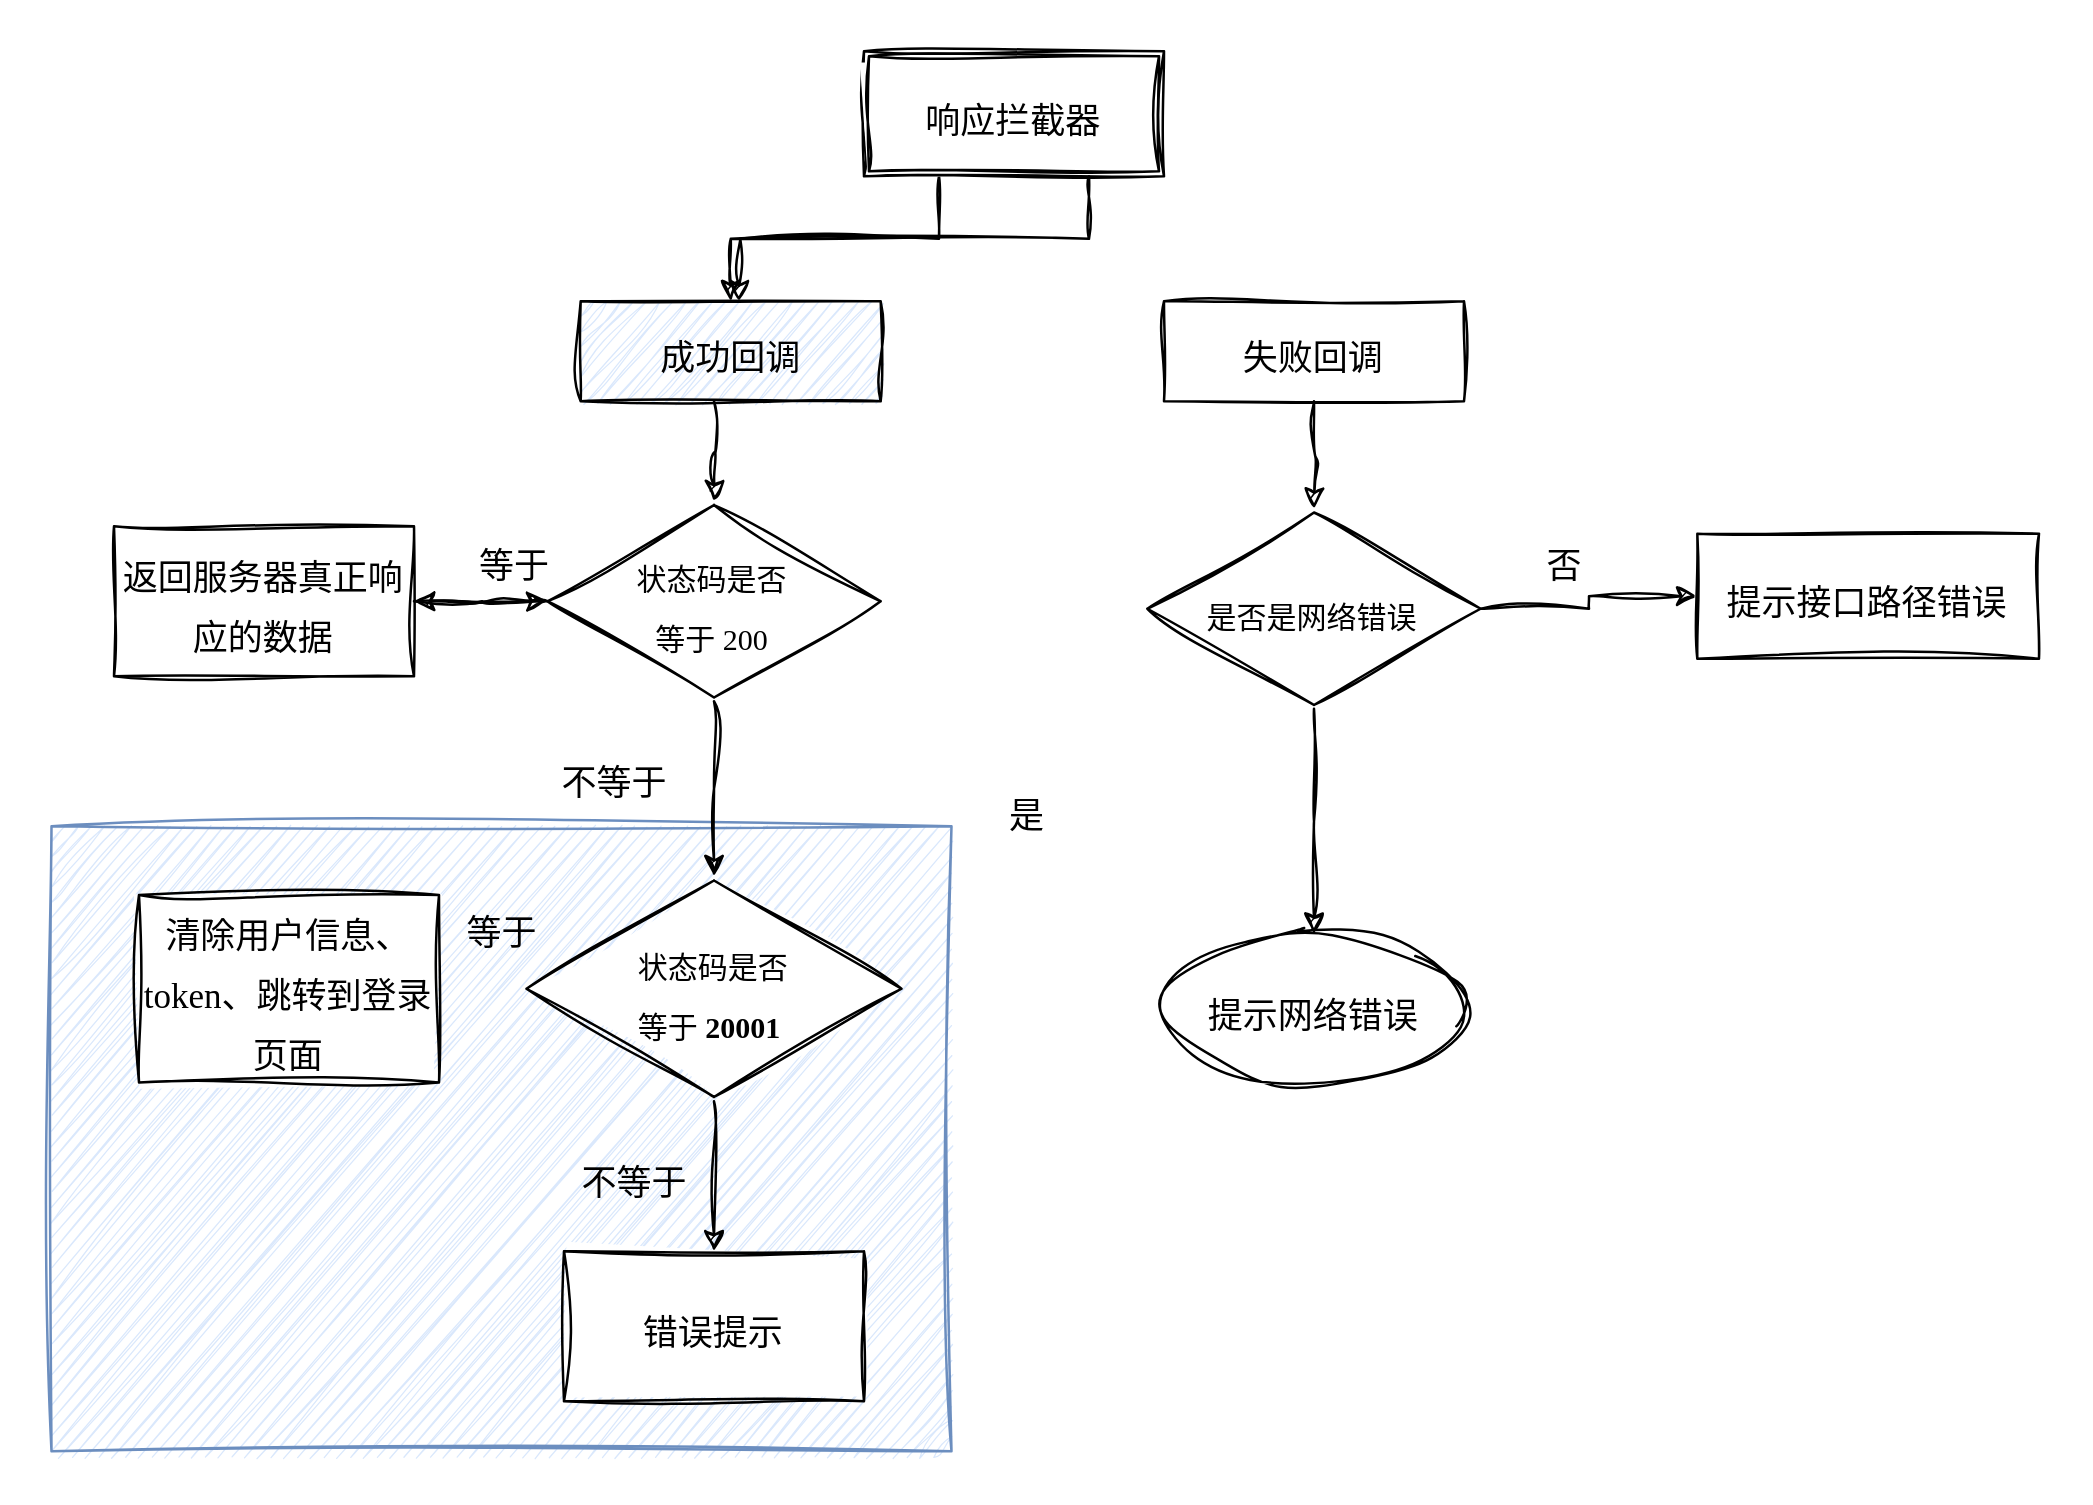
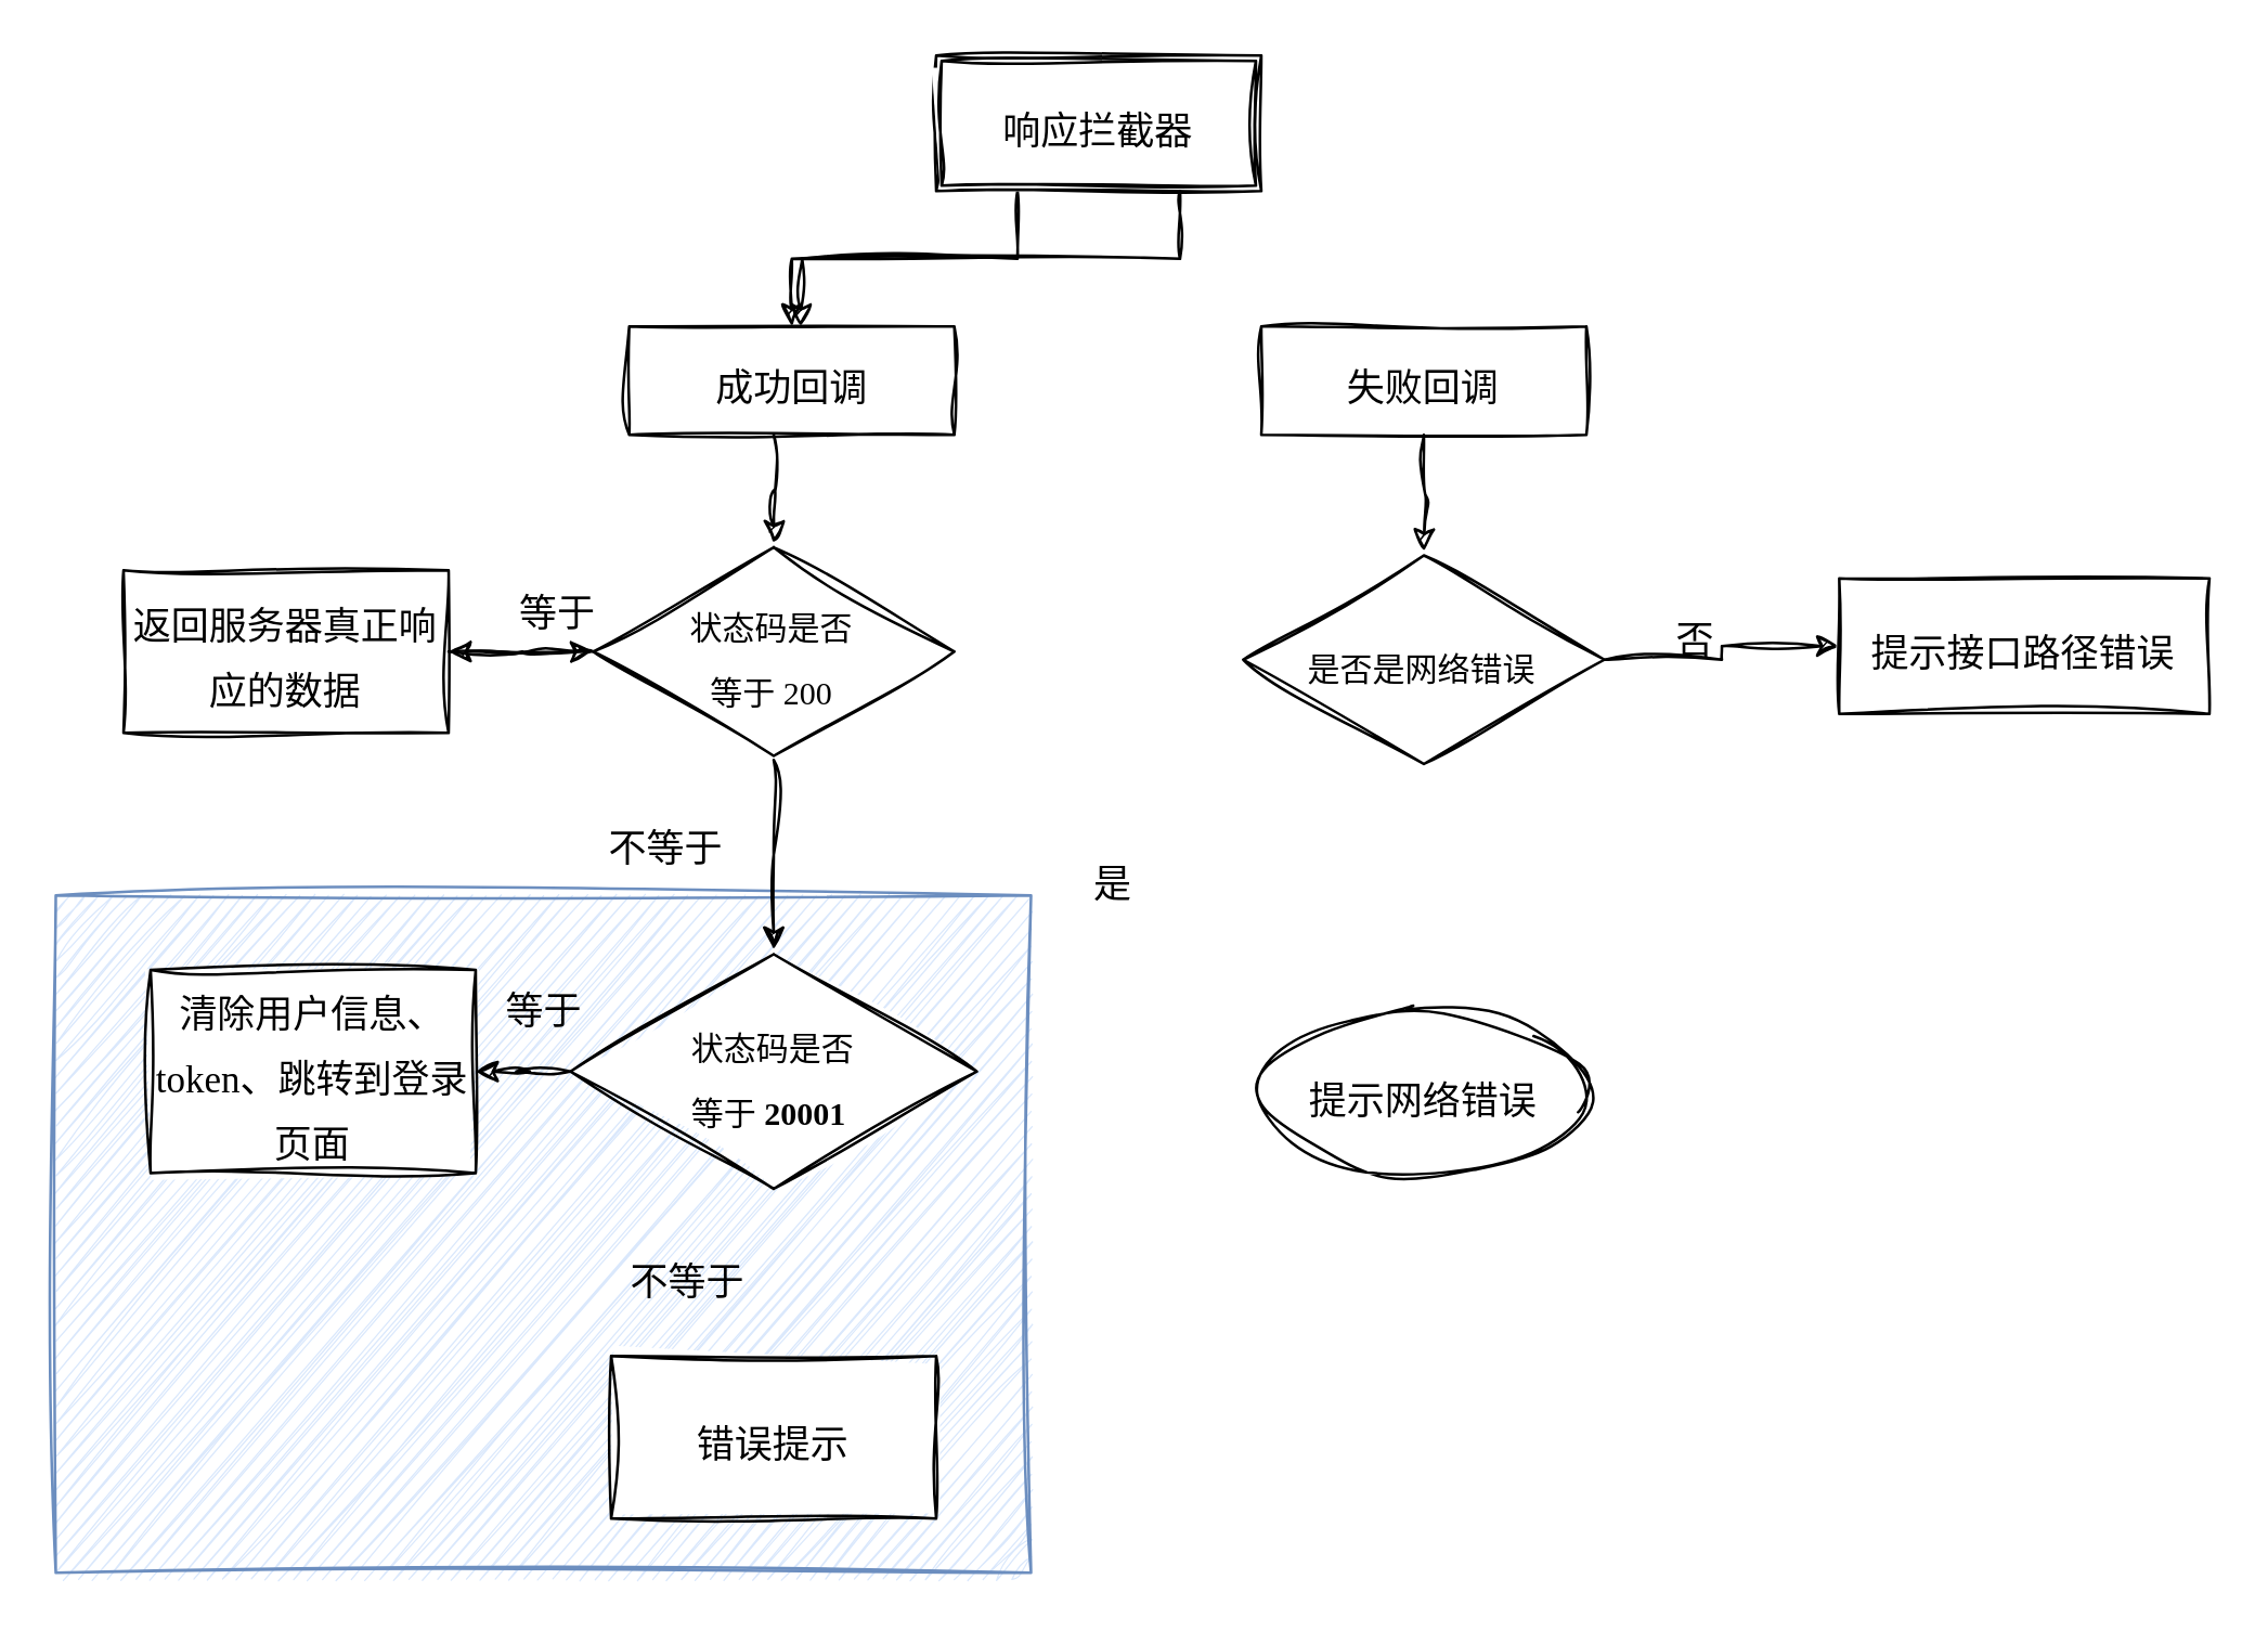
- <mxCell id="27" value="&lt;font style=&quot;font-size: 14px;&quot;&gt;成功回调&lt;/font&gt;" style="whiteSpace=wrap;html=1;fontSize=20;fontFamily=Architects Daughter;sketch=1;hachureGap=4;jiggle=2;curveFitting=1;fontSource=https%3A%2F%2Ffonts.googleapis.com%2Fcss%3Ffamily%3DArchitects%2BDaughter;fillColor=#dae8fc;" vertex="1" parent="1"><mxGeometry x="231.67" y="120" width="120" height="40" as="geometry" /></mxCell>
+ <mxCell id="27" value="&lt;font style=&quot;font-size: 14px;&quot;&gt;成功回调&lt;/font&gt;" style="whiteSpace=wrap;html=1;fontSize=20;fontFamily=Architects Daughter;sketch=1;hachureGap=4;jiggle=2;curveFitting=1;fontSource=https%3A%2F%2Ffonts.googleapis.com%2Fcss%3Ffamily%3DArchitects%2BDaughter;" vertex="1" parent="1"><mxGeometry x="231.67" y="120" width="120" height="40" as="geometry" /></mxCell>
- <mxCell id="30" value="&lt;font style=&quot;font-size: 14px;&quot;&gt;否&lt;/font&gt;" style="text;html=1;align=center;verticalAlign=middle;resizable=0;points=[];autosize=1;strokeColor=none;fillColor=none;fontSize=20;fontFamily=Architects Daughter;" vertex="1" parent="1"><mxGeometry x="605" y="203" width="40" height="40" as="geometry" /></mxCell>
+ <mxCell id="30" value="&lt;font style=&quot;font-size: 14px;&quot;&gt;否&lt;/font&gt;" style="text;html=1;align=center;verticalAlign=middle;resizable=0;points=[];autosize=1;strokeColor=none;fillColor=none;fontSize=20;fontFamily=Architects Daughter;" vertex="1" parent="1"><mxGeometry x="605" y="213" width="40" height="40" as="geometry" /></mxCell>
- <mxCell id="22" value="" style="edgeStyle=orthogonalEdgeStyle;rounded=0;sketch=1;hachureGap=4;jiggle=2;curveFitting=1;orthogonalLoop=1;jettySize=auto;html=1;fontFamily=Architects Daughter;fontSource=https%3A%2F%2Ffonts.googleapis.com%2Fcss%3Ffamily%3DArchitects%2BDaughter;fontSize=16;" edge="1" parent="1" source="24" target="25"><mxGeometry relative="1" as="geometry" /></mxCell>
+ <mxCell id="12" value="" style="edgeStyle=orthogonalEdgeStyle;rounded=0;sketch=1;hachureGap=4;jiggle=2;curveFitting=1;orthogonalLoop=1;jettySize=auto;html=1;fontFamily=Architects Daughter;fontSource=https%3A%2F%2Ffonts.googleapis.com%2Fcss%3Ffamily%3DArchitects%2BDaughter;fontSize=16;" edge="1" parent="1" source="14" target="15"><mxGeometry relative="1" as="geometry" /></mxCell>
- <mxCell id="13" value="" style="edgeStyle=orthogonalEdgeStyle;rounded=0;sketch=1;hachureGap=4;jiggle=2;curveFitting=1;orthogonalLoop=1;jettySize=auto;html=1;fontFamily=Architects Daughter;fontSource=https%3A%2F%2Ffonts.googleapis.com%2Fcss%3Ffamily%3DArchitects%2BDaughter;fontSize=16;entryX=0.5;entryY=0;entryDx=0;entryDy=0;" edge="1" parent="1" source="14" target="16"><mxGeometry relative="1" as="geometry"><mxPoint x="285" y="520" as="targetPoint" /></mxGeometry></mxCell>
